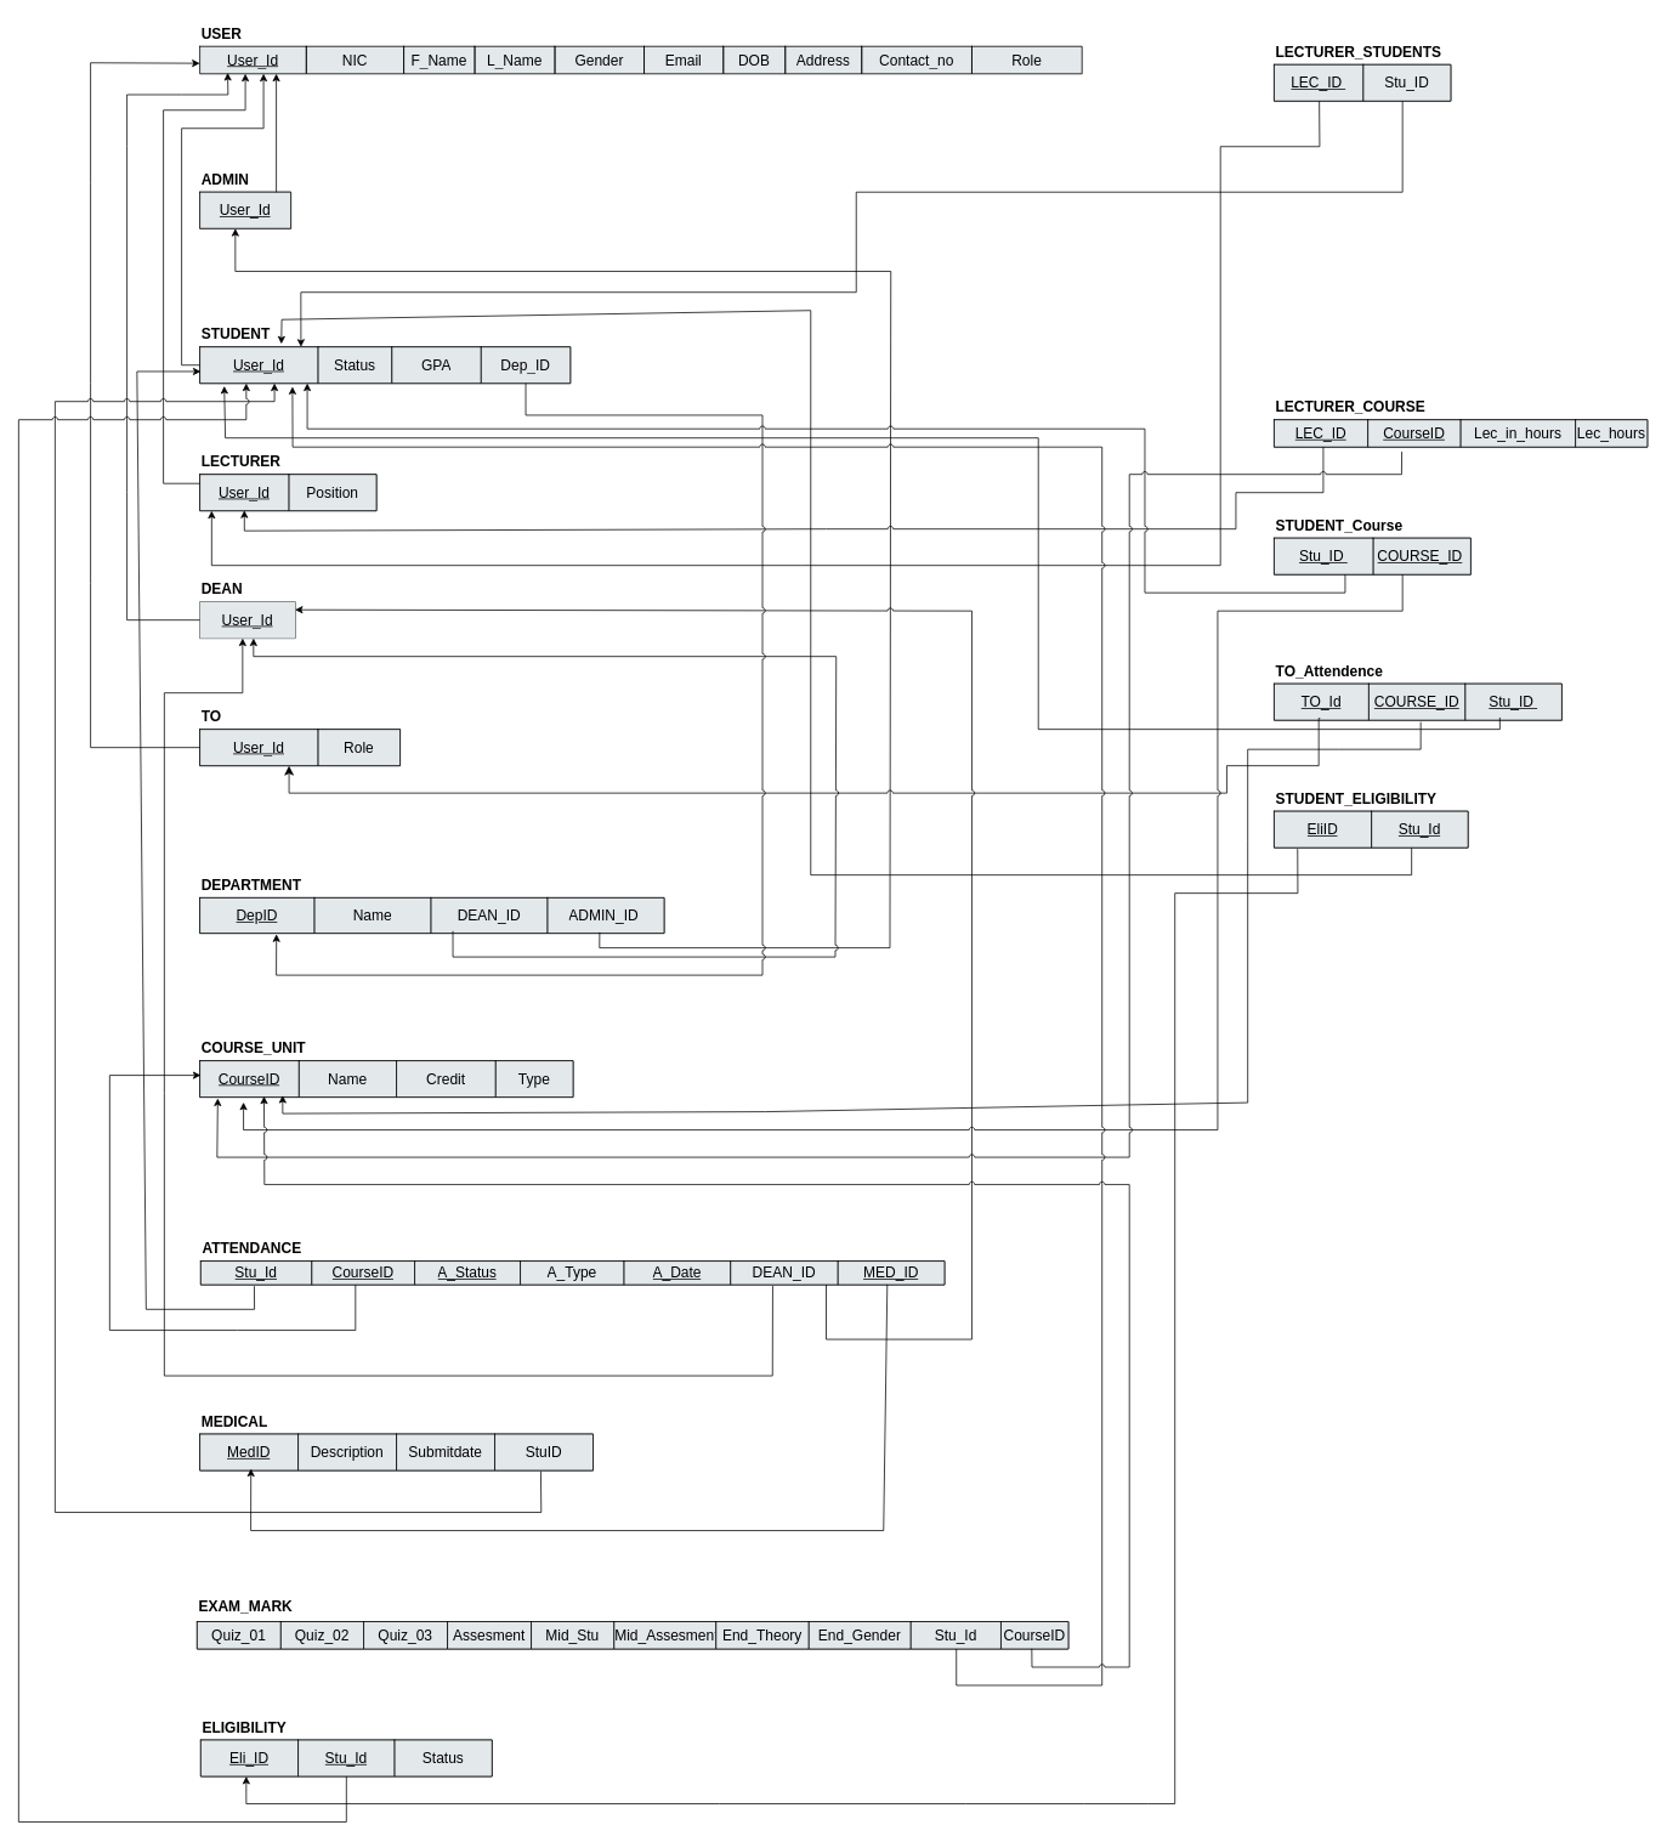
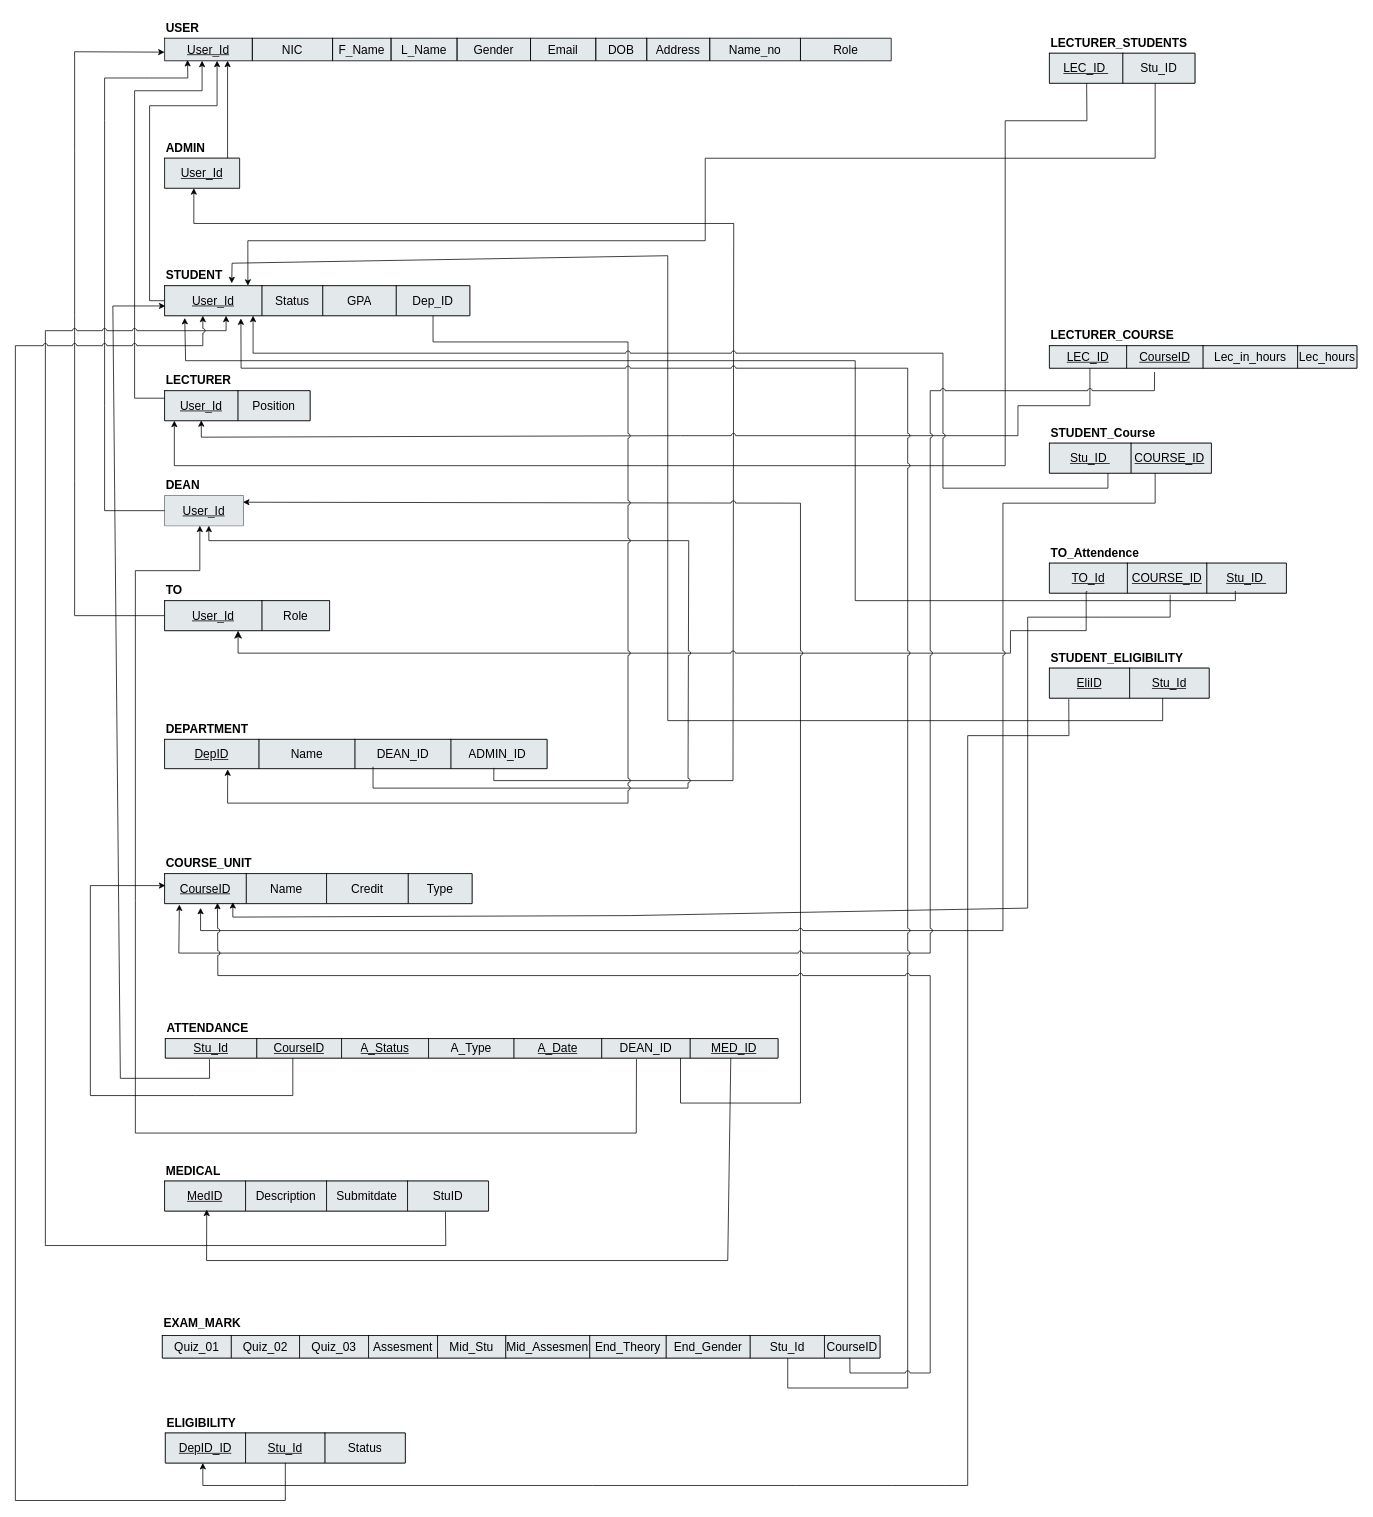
- <mxCell id="12" value="Contact_no" style="shape=partialRectangle;html=1;whiteSpace=wrap;connectable=0;strokeColor=inherit;overflow=hidden;fillColor=none;top=1;left=1;bottom=1;right=1;pointerEvents=1;fontSize=16;" parent="3" vertex="1"><mxGeometry x="727" width="121" height="30" as="geometry"><mxRectangle width="121" height="30" as="alternateBounds" /></mxGeometry></mxCell>
+ <mxCell id="12" value="Name_no" style="shape=partialRectangle;html=1;whiteSpace=wrap;connectable=0;strokeColor=inherit;overflow=hidden;fillColor=none;top=1;left=1;bottom=1;right=1;pointerEvents=1;fontSize=16;" parent="3" vertex="1"><mxGeometry x="727" width="121" height="30" as="geometry"><mxRectangle width="121" height="30" as="alternateBounds" /></mxGeometry></mxCell>
- <mxCell id="112" value="&lt;font style=&quot;font-size: 16px;&quot;&gt;&lt;u style=&quot;font-size: 16px;&quot;&gt;Eli_ID&lt;/u&gt;&lt;/font&gt;" style="shape=partialRectangle;html=1;whiteSpace=wrap;connectable=0;strokeColor=inherit;overflow=hidden;fillColor=#E3E8EB;top=1;left=1;bottom=1;right=1;pointerEvents=1;fontSize=16;" parent="111" vertex="1"><mxGeometry width="107" height="40" as="geometry"><mxRectangle width="107" height="40" as="alternateBounds" /></mxGeometry></mxCell>
+ <mxCell id="112" value="&lt;font style=&quot;font-size: 16px;&quot;&gt;&lt;u style=&quot;font-size: 16px;&quot;&gt;DepID_ID&lt;/u&gt;&lt;/font&gt;" style="shape=partialRectangle;html=1;whiteSpace=wrap;connectable=0;strokeColor=inherit;overflow=hidden;fillColor=#E3E8EB;top=1;left=1;bottom=1;right=1;pointerEvents=1;fontSize=16;" parent="111" vertex="1"><mxGeometry width="107" height="40" as="geometry"><mxRectangle width="107" height="40" as="alternateBounds" /></mxGeometry></mxCell>
